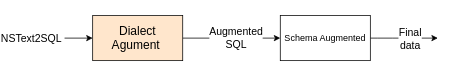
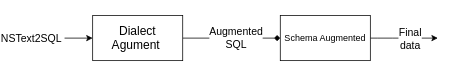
- <mxCell id="4" value="&lt;span style=&quot;font-size:12.0pt;line-height:115%;&lt;br/&gt;font-family:&amp;quot;Aptos&amp;quot;,sans-serif;mso-ascii-theme-font:minor-latin;mso-fareast-font-family:&lt;br/&gt;Aptos;mso-fareast-theme-font:minor-latin;mso-hansi-theme-font:minor-latin;&lt;br/&gt;mso-bidi-font-family:&amp;quot;Times New Roman&amp;quot;;mso-bidi-theme-font:minor-bidi;&lt;br/&gt;mso-ansi-language:EN-US;mso-fareast-language:EN-US;mso-bidi-language:AR-SA&quot;&gt;Dialect Agument&amp;nbsp;&lt;/span&gt;" style="rounded=0;whiteSpace=wrap;html=1;fillColor=#ffe6cc;" vertex="1" parent="1"><mxGeometry x="120" y="20" width="120" height="60" as="geometry" /></mxCell>
+ <mxCell id="4" value="&lt;span style=&quot;font-size:12.0pt;line-height:115%;&lt;br/&gt;font-family:&amp;quot;Aptos&amp;quot;,sans-serif;mso-ascii-theme-font:minor-latin;mso-fareast-font-family:&lt;br/&gt;Aptos;mso-fareast-theme-font:minor-latin;mso-hansi-theme-font:minor-latin;&lt;br/&gt;mso-bidi-font-family:&amp;quot;Times New Roman&amp;quot;;mso-bidi-theme-font:minor-bidi;&lt;br/&gt;mso-ansi-language:EN-US;mso-fareast-language:EN-US;mso-bidi-language:AR-SA&quot;&gt;Dialect Agument&amp;nbsp;&lt;/span&gt;" style="rounded=0;whiteSpace=wrap;html=1;" vertex="1" parent="1"><mxGeometry x="120" y="20" width="120" height="60" as="geometry" /></mxCell>
- <mxCell id="2" style="edgeStyle=none;html=1;entryX=0;entryY=0.5;entryDx=0;entryDy=0;fontSize=14;" edge="1" parent="1" source="4" target="9"><mxGeometry relative="1" as="geometry" /></mxCell>
+ <mxCell id="2" style="edgeStyle=none;html=1;entryX=0;entryY=0.5;entryDx=0;entryDy=0;fontSize=14;endArrow=diamond;" edge="1" parent="1" source="4" target="9"><mxGeometry relative="1" as="geometry" /></mxCell>
